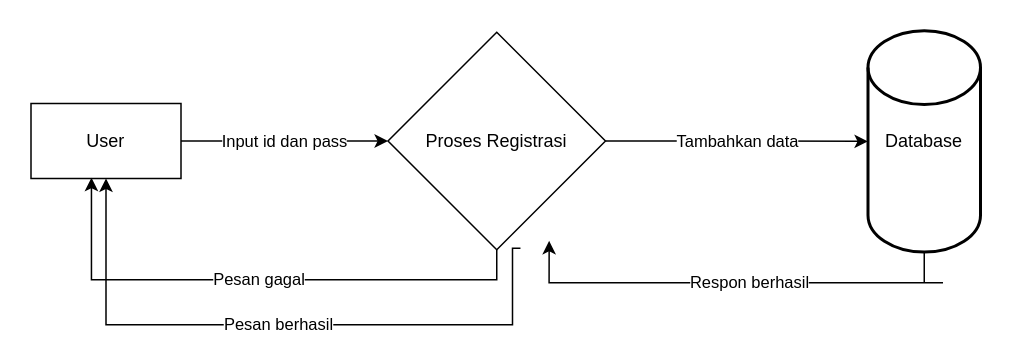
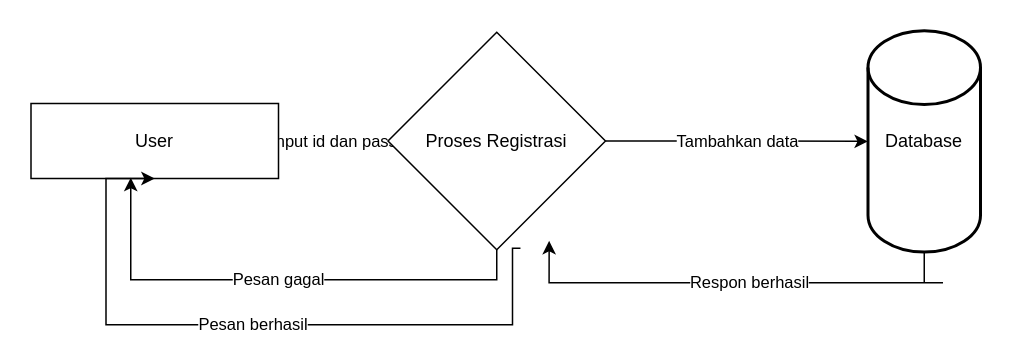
- <mxCell id="3" value="User" style="rounded=0;whiteSpace=wrap;html=1;" vertex="1" parent="1"><mxGeometry x="20" y="68.5" width="100" height="50" as="geometry" /></mxCell>
+ <mxCell id="3" value="User" style="rounded=0;whiteSpace=wrap;html=1;" vertex="1" parent="1"><mxGeometry x="20" y="68.5" width="165" height="50" as="geometry" /></mxCell>
